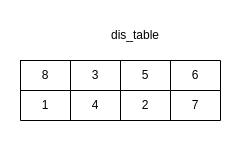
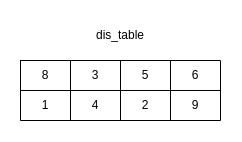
- <mxCell id="2" value="dis_table" style="text;strokeColor=none;align=center;fillColor=none;html=1;verticalAlign=middle;whiteSpace=wrap;rounded=0;" vertex="1" parent="1"><mxGeometry x="105" y="20" width="60" height="30" as="geometry" /></mxCell>
+ <mxCell id="2" value="dis_table" style="text;strokeColor=none;align=center;fillColor=none;html=1;verticalAlign=middle;whiteSpace=wrap;rounded=0;" vertex="1" parent="1"><mxGeometry x="90" y="20" width="60" height="30" as="geometry" /></mxCell>
- <mxCell id="13" value="7" style="shape=partialRectangle;html=1;whiteSpace=wrap;connectable=0;strokeColor=inherit;overflow=hidden;fillColor=none;top=0;left=0;bottom=0;right=0;pointerEvents=1;" vertex="1" parent="9"><mxGeometry x="150" width="50" height="30" as="geometry"><mxRectangle width="50" height="30" as="alternateBounds" /></mxGeometry></mxCell>
+ <mxCell id="13" value="9" style="shape=partialRectangle;html=1;whiteSpace=wrap;connectable=0;strokeColor=inherit;overflow=hidden;fillColor=none;top=0;left=0;bottom=0;right=0;pointerEvents=1;" vertex="1" parent="9"><mxGeometry x="150" width="50" height="30" as="geometry"><mxRectangle width="50" height="30" as="alternateBounds" /></mxGeometry></mxCell>
